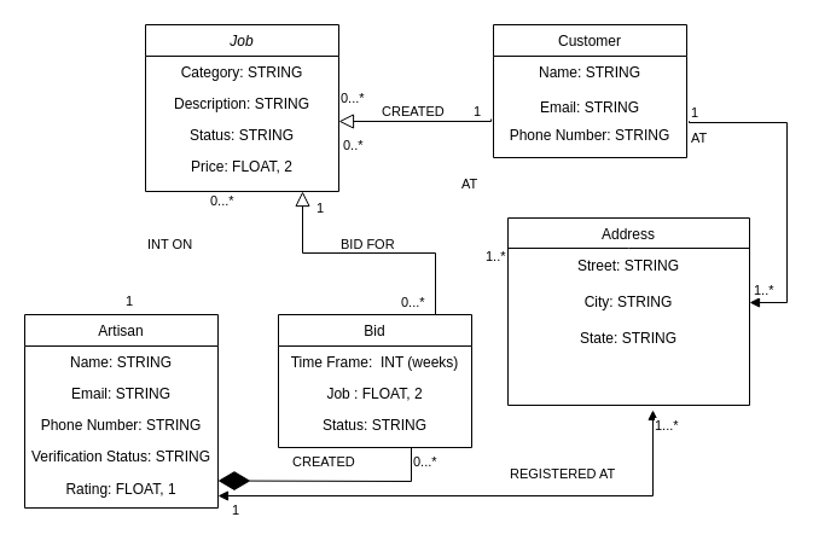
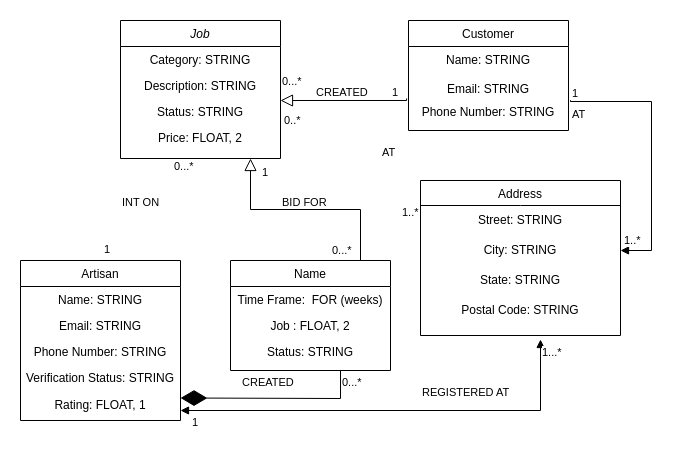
- <mxCell id="13" value="Bid" style="swimlane;fontStyle=0;align=center;verticalAlign=top;childLayout=stackLayout;horizontal=1;startSize=26;horizontalStack=0;resizeParent=1;resizeLast=0;collapsible=1;marginBottom=0;rounded=0;shadow=0;strokeWidth=1;" parent="1" vertex="1"><mxGeometry x="230" y="260" width="160" height="110" as="geometry"><mxRectangle x="340" y="380" width="170" height="26" as="alternateBounds" /></mxGeometry></mxCell>
+ <mxCell id="13" value="Name" style="swimlane;fontStyle=0;align=center;verticalAlign=top;childLayout=stackLayout;horizontal=1;startSize=26;horizontalStack=0;resizeParent=1;resizeLast=0;collapsible=1;marginBottom=0;rounded=0;shadow=0;strokeWidth=1;" parent="1" vertex="1"><mxGeometry x="230" y="260" width="160" height="110" as="geometry"><mxRectangle x="340" y="380" width="170" height="26" as="alternateBounds" /></mxGeometry></mxCell>
- <mxCell id="14" value="Time Frame:  INT (weeks)" style="text;align=center;verticalAlign=top;spacingLeft=4;spacingRight=4;overflow=hidden;rotatable=0;points=[[0,0.5],[1,0.5]];portConstraint=eastwest;" parent="13" vertex="1"><mxGeometry y="26" width="160" height="26" as="geometry" /></mxCell>
+ <mxCell id="14" value="Time Frame:  FOR (weeks)" style="text;align=center;verticalAlign=top;spacingLeft=4;spacingRight=4;overflow=hidden;rotatable=0;points=[[0,0.5],[1,0.5]];portConstraint=eastwest;" parent="13" vertex="1"><mxGeometry y="26" width="160" height="26" as="geometry" /></mxCell>
+ <mxCell id="27" value="Postal Code: STRING" style="text;html=1;align=center;verticalAlign=middle;whiteSpace=wrap;rounded=0;" parent="22" vertex="1"><mxGeometry y="115" width="200" height="30" as="geometry" /></mxCell>
